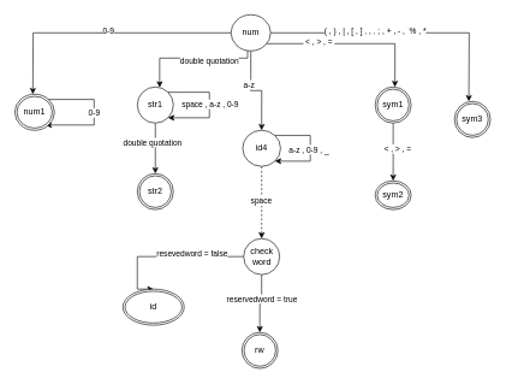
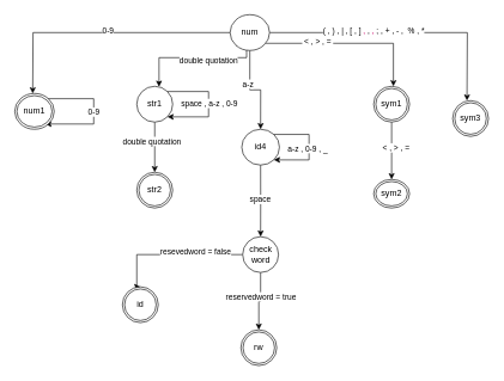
- <mxCell id="21" style="edgeStyle=orthogonalEdgeStyle;rounded=0;orthogonalLoop=1;jettySize=auto;html=1;entryX=0.5;entryY=0;entryDx=0;entryDy=0;dashed=1;" parent="1" source="23" target="30" edge="1"><mxGeometry relative="1" as="geometry"><mxPoint x="363.125" y="310" as="targetPoint" /></mxGeometry></mxCell>
+ <mxCell id="21" style="edgeStyle=orthogonalEdgeStyle;rounded=0;orthogonalLoop=1;jettySize=auto;html=1;entryX=0.5;entryY=0;entryDx=0;entryDy=0;" parent="1" source="23" target="30" edge="1"><mxGeometry relative="1" as="geometry"><mxPoint x="363.125" y="310" as="targetPoint" /></mxGeometry></mxCell>
- <mxCell id="32" value="id" style="ellipse;shape=doubleEllipse;margin=3;whiteSpace=wrap;html=1;align=center;" parent="1" vertex="1"><mxGeometry x="170" y="400" width="85" height="50" as="geometry" /></mxCell>
+ <mxCell id="32" value="id" style="ellipse;shape=doubleEllipse;margin=3;whiteSpace=wrap;html=1;align=center;" parent="1" vertex="1"><mxGeometry x="170" y="400" width="50" height="50" as="geometry" /></mxCell>
